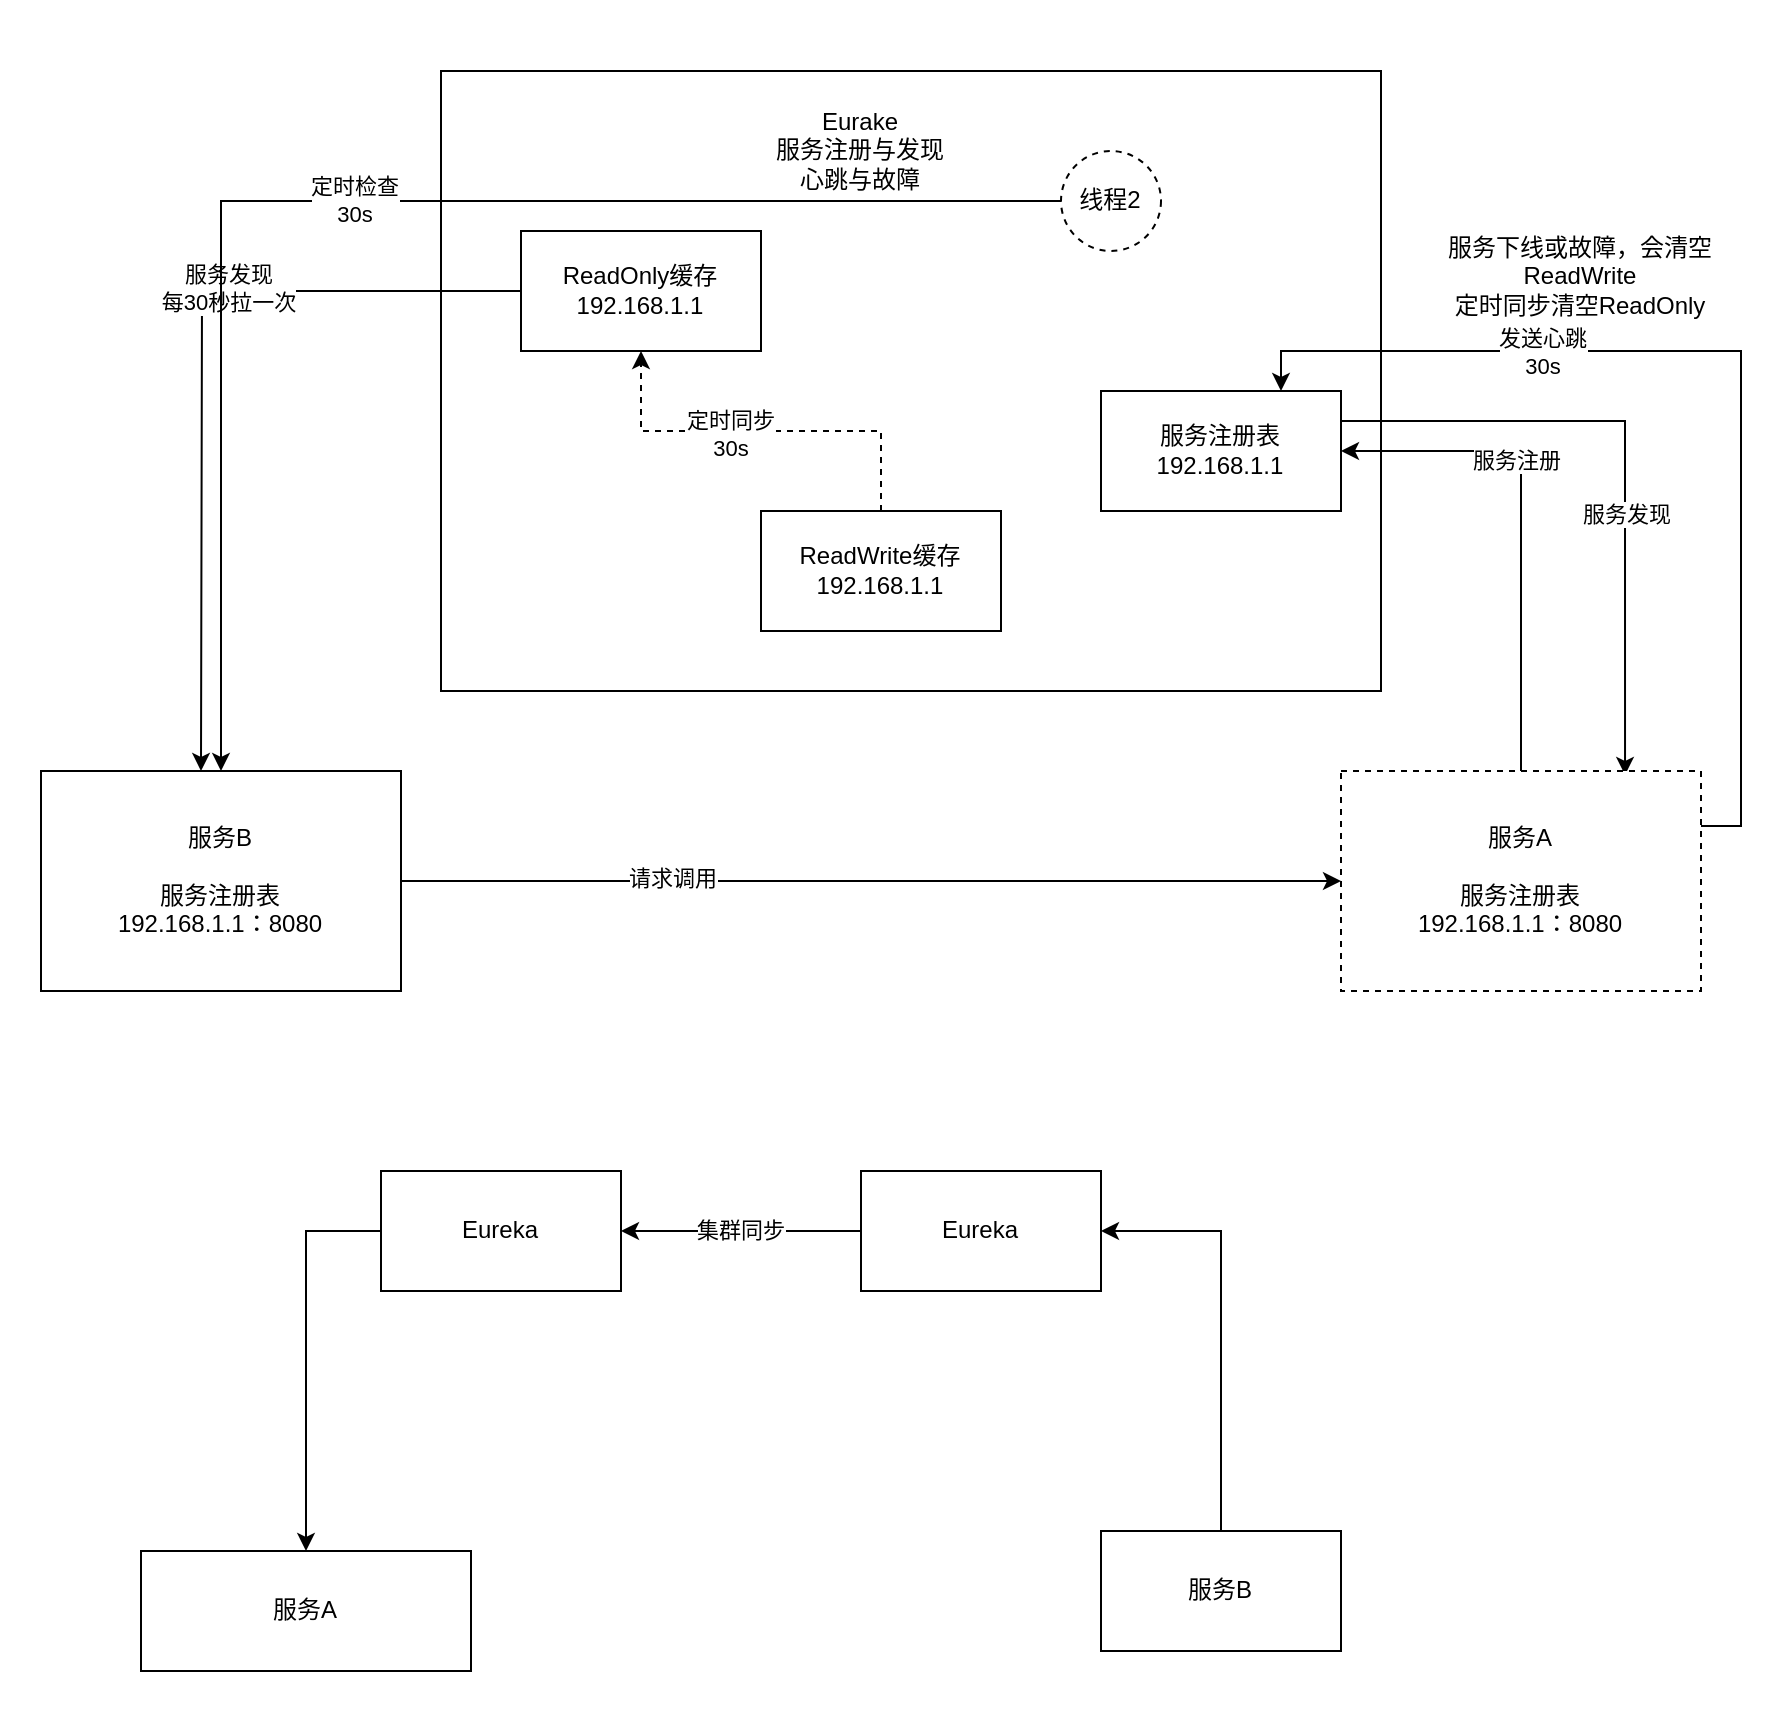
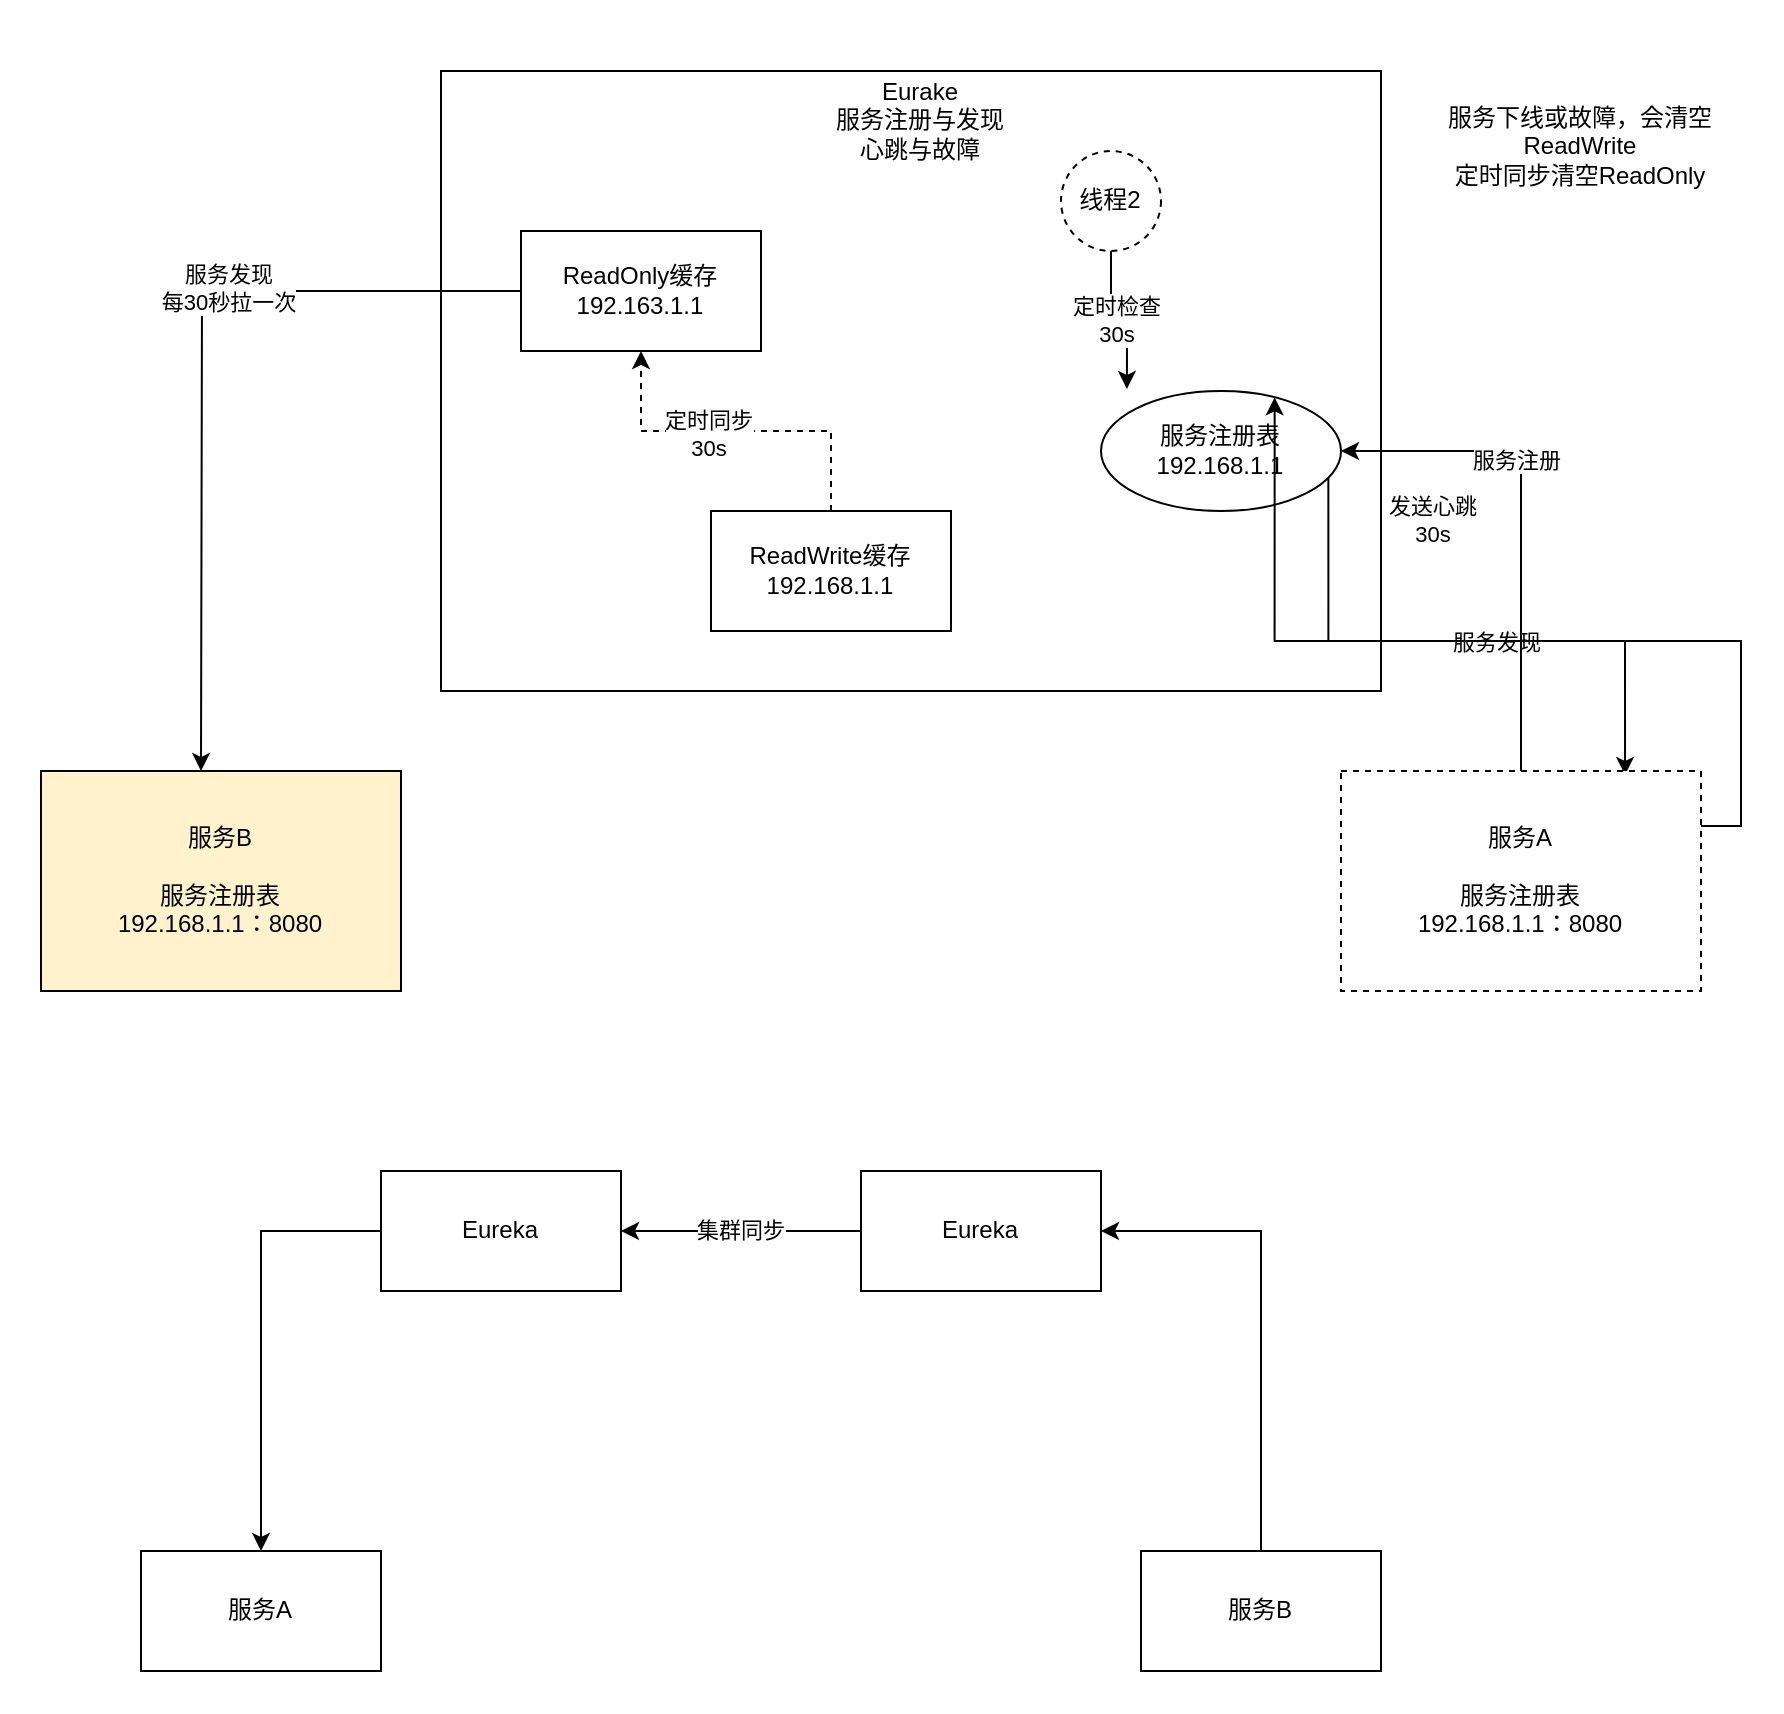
- <mxCell id="3" value="Eurake&lt;br&gt;服务注册与发现&lt;br&gt;心跳与故障" style="text;html=1;strokeColor=none;fillColor=none;align=center;verticalAlign=middle;whiteSpace=wrap;rounded=0;" parent="1" vertex="1"><mxGeometry x="380" y="50" width="100" height="50" as="geometry" /></mxCell>
+ <mxCell id="3" value="Eurake&lt;br&gt;服务注册与发现&lt;br&gt;心跳与故障" style="text;html=1;strokeColor=none;fillColor=none;align=center;verticalAlign=middle;whiteSpace=wrap;rounded=0;" parent="1" vertex="1"><mxGeometry x="410" y="35" width="100" height="50" as="geometry" /></mxCell>
- <mxCell id="21" value="定时检查&lt;br&gt;30s" style="edgeStyle=orthogonalEdgeStyle;rounded=0;orthogonalLoop=1;jettySize=auto;html=1;" parent="1" source="22" target="17" edge="1"><mxGeometry relative="1" as="geometry" /></mxCell>
+ <mxCell id="21" value="定时检查&lt;br&gt;30s" style="edgeStyle=orthogonalEdgeStyle;rounded=0;orthogonalLoop=1;jettySize=auto;html=1;entryX=0.108;entryY=-0.017;entryDx=0;entryDy=0;entryPerimeter=0;" parent="1" source="22" target="6" edge="1"><mxGeometry relative="1" as="geometry" /></mxCell>
- <mxCell id="23" value="服务下线或故障，会清空ReadWrite&lt;br&gt;定时同步清空ReadOnly" style="text;html=1;strokeColor=none;fillColor=none;align=center;verticalAlign=middle;whiteSpace=wrap;rounded=0;" parent="1" vertex="1"><mxGeometry x="710" y="85" width="160" height="105" as="geometry" /></mxCell>
+ <mxCell id="23" value="服务下线或故障，会清空ReadWrite&lt;br&gt;定时同步清空ReadOnly" style="text;html=1;strokeColor=none;fillColor=none;align=center;verticalAlign=middle;whiteSpace=wrap;rounded=0;" parent="1" vertex="1"><mxGeometry x="710" y="20" width="160" height="105" as="geometry" /></mxCell>
- <mxCell id="14" value="ReadOnly缓存&lt;br&gt;192.168.1.1" style="rounded=0;whiteSpace=wrap;html=1;" parent="1" vertex="1"><mxGeometry x="260" y="115" width="120" height="60" as="geometry" /></mxCell>
+ <mxCell id="14" value="ReadOnly缓存&lt;br&gt;192.163.1.1" style="rounded=0;whiteSpace=wrap;html=1;" parent="1" vertex="1"><mxGeometry x="260" y="115" width="120" height="60" as="geometry" /></mxCell>
- <mxCell id="6" value="服务注册表&lt;br&gt;192.168.1.1" style="rounded=0;whiteSpace=wrap;html=1;" parent="1" vertex="1"><mxGeometry x="550" y="195" width="120" height="60" as="geometry" /></mxCell>
+ <mxCell id="6" value="服务注册表&lt;br&gt;192.168.1.1" style="ellipse;whiteSpace=wrap;html=1;" parent="1" vertex="1"><mxGeometry x="550" y="195" width="120" height="60" as="geometry" /></mxCell>
- <mxCell id="11" value="ReadWrite缓存&lt;br&gt;192.168.1.1" style="rounded=0;whiteSpace=wrap;html=1;" parent="1" vertex="1"><mxGeometry x="380" y="255" width="120" height="60" as="geometry" /></mxCell>
+ <mxCell id="11" value="ReadWrite缓存&lt;br&gt;192.168.1.1" style="rounded=0;whiteSpace=wrap;html=1;" parent="1" vertex="1"><mxGeometry x="355" y="255" width="120" height="60" as="geometry" /></mxCell>
- <mxCell id="17" value="服务B&lt;br&gt;&lt;br&gt;服务注册表&lt;br&gt;192.168.1.1：8080" style="rounded=0;whiteSpace=wrap;html=1;" parent="1" vertex="1"><mxGeometry x="20" y="385" width="180" height="110" as="geometry" /></mxCell>
+ <mxCell id="17" value="服务B&lt;br&gt;&lt;br&gt;服务注册表&lt;br&gt;192.168.1.1：8080" style="rounded=0;whiteSpace=wrap;html=1;fillColor=#fff2cc;" parent="1" vertex="1"><mxGeometry x="20" y="385" width="180" height="110" as="geometry" /></mxCell>
- <mxCell id="15" style="edgeStyle=orthogonalEdgeStyle;rounded=0;orthogonalLoop=1;jettySize=auto;html=1;exitX=1;exitY=0.5;exitDx=0;exitDy=0;entryX=0;entryY=0.5;entryDx=0;entryDy=0;" parent="1" source="17" target="20" edge="1"><mxGeometry relative="1" as="geometry" /></mxCell>
- <mxCell id="16" value="请求调用" style="edgeLabel;html=1;align=center;verticalAlign=middle;resizable=0;points=[];" parent="15" vertex="1" connectable="0"><mxGeometry x="-0.425" y="2" relative="1" as="geometry"><mxPoint as="offset" /></mxGeometry></mxCell>
- <mxCell id="30" value="服务B" style="rounded=0;whiteSpace=wrap;html=1;" parent="1" vertex="1"><mxGeometry x="550" y="765" width="120" height="60" as="geometry" /></mxCell>
+ <mxCell id="30" value="服务B" style="rounded=0;whiteSpace=wrap;html=1;" parent="1" vertex="1"><mxGeometry x="570" y="775" width="120" height="60" as="geometry" /></mxCell>
- <mxCell id="28" value="服务A" style="rounded=0;whiteSpace=wrap;html=1;" parent="1" vertex="1"><mxGeometry x="70" y="775" width="165" height="60" as="geometry" /></mxCell>
+ <mxCell id="28" value="服务A" style="rounded=0;whiteSpace=wrap;html=1;" parent="1" vertex="1"><mxGeometry x="70" y="775" width="120" height="60" as="geometry" /></mxCell>
